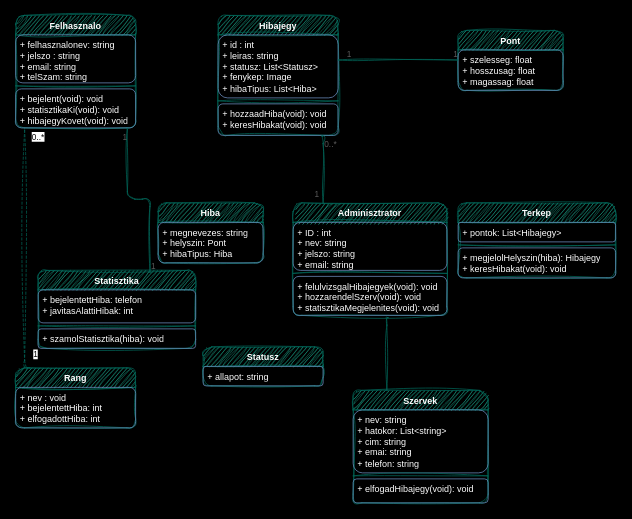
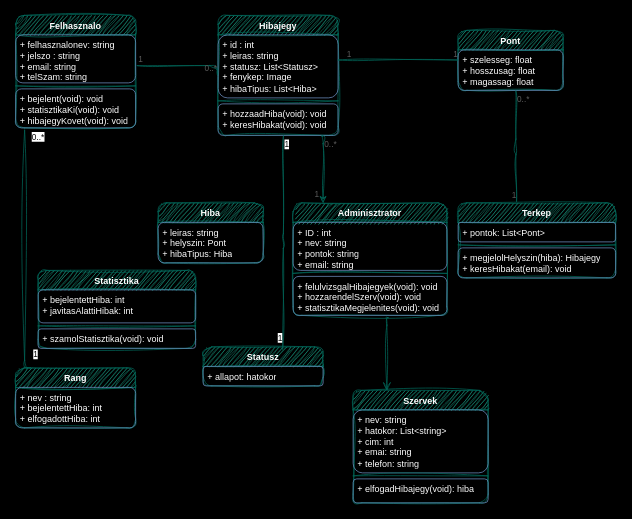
+ <mxCell id="22" value="" style="endArrow=none;html=1;edgeStyle=orthogonalEdgeStyle;rounded=1;labelBackgroundColor=none;strokeColor=#006658;fontColor=default;entryX=-0.006;entryY=0.631;entryDx=0;entryDy=0;entryPerimeter=0;exitX=1.013;exitY=0.641;exitDx=0;exitDy=0;exitPerimeter=0;sketch=1;curveFitting=1;jiggle=2;" edge="1" parent="1" source="7" target="3"><mxGeometry relative="1" as="geometry"><mxPoint x="180" y="90" as="sourcePoint" /><mxPoint x="290" y="90.5" as="targetPoint" /><Array as="points"><mxPoint x="289" y="87" /></Array></mxGeometry></mxCell>
+ <mxCell id="23" value="1" style="edgeLabel;resizable=0;html=1;align=left;verticalAlign=bottom;labelBackgroundColor=none;fontColor=#5C5C5C;rounded=1;sketch=1;curveFitting=1;jiggle=2;" connectable="0" vertex="1" parent="22"><mxGeometry x="-1" relative="1" as="geometry" /></mxCell>
+ <mxCell id="24" value="0..*" style="edgeLabel;resizable=0;html=1;align=right;verticalAlign=bottom;labelBackgroundColor=none;fontColor=#5C5C5C;rounded=1;sketch=1;curveFitting=1;jiggle=2;" connectable="0" vertex="1" parent="22"><mxGeometry x="1" relative="1" as="geometry" /></mxCell>
+ <mxCell id="57" value="" style="endArrow=none;html=1;edgeStyle=orthogonalEdgeStyle;rounded=1;sketch=1;hachureGap=4;jiggle=2;curveFitting=1;fontFamily=Architects Daughter;fontSource=https%3A%2F%2Ffonts.googleapis.com%2Fcss%3Ffamily%3DArchitects%2BDaughter;fontSize=12;startSize=8;endSize=8;curved=0;exitX=0.544;exitY=1.024;exitDx=0;exitDy=0;exitPerimeter=0;entryX=0.663;entryY=0.058;entryDx=0;entryDy=0;entryPerimeter=0;strokeColor=#006658;" edge="1" parent="1" source="5" target="55"><mxGeometry relative="1" as="geometry"><mxPoint x="270" y="520" as="sourcePoint" /><mxPoint x="350" y="690" as="targetPoint" /></mxGeometry></mxCell>
+ <mxCell id="58" value="1" style="edgeLabel;resizable=0;html=1;align=left;verticalAlign=bottom;sketch=1;hachureGap=4;jiggle=2;curveFitting=1;fontFamily=Helvetica;" connectable="0" vertex="1" parent="57"><mxGeometry x="-1" relative="1" as="geometry"><mxPoint y="19" as="offset" /></mxGeometry></mxCell>
+ <mxCell id="59" value="1" style="edgeLabel;resizable=0;html=1;align=right;verticalAlign=bottom;sketch=1;hachureGap=4;jiggle=2;curveFitting=1;fontFamily=Helvetica;" connectable="0" vertex="1" parent="57"><mxGeometry x="1" relative="1" as="geometry"><mxPoint y="-7" as="offset" /></mxGeometry></mxCell>
+ <mxCell id="38" value="" style="endArrow=none;html=1;edgeStyle=orthogonalEdgeStyle;rounded=1;fontSize=12;startSize=8;endSize=8;curved=0;exitX=0.55;exitY=1.019;exitDx=0;exitDy=0;exitPerimeter=0;strokeColor=#006658;entryX=0.371;entryY=-0.02;entryDx=0;entryDy=0;entryPerimeter=0;labelBackgroundColor=none;fontColor=default;sketch=1;curveFitting=1;jiggle=2;" edge="1" parent="1" source="29" target="10"><mxGeometry relative="1" as="geometry"><mxPoint x="610" y="200" as="sourcePoint" /><mxPoint x="687" y="260" as="targetPoint" /></mxGeometry></mxCell>
+ <mxCell id="39" value="0..*" style="edgeLabel;resizable=0;html=1;align=left;verticalAlign=bottom;labelBackgroundColor=none;fontColor=#5C5C5C;rounded=1;sketch=1;curveFitting=1;jiggle=2;" connectable="0" vertex="1" parent="38"><mxGeometry x="-1" relative="1" as="geometry"><mxPoint y="19" as="offset" /></mxGeometry></mxCell>
+ <mxCell id="40" value="1" style="edgeLabel;resizable=0;html=1;align=right;verticalAlign=bottom;labelBackgroundColor=none;fontColor=#5C5C5C;rounded=1;sketch=1;curveFitting=1;jiggle=2;" connectable="0" vertex="1" parent="38"><mxGeometry x="1" relative="1" as="geometry" /></mxCell>
- <mxCell id="32" value="" style="endArrow=none;html=1;edgeStyle=orthogonalEdgeStyle;rounded=1;exitX=0.863;exitY=1.024;exitDx=0;exitDy=0;exitPerimeter=0;curved=0;strokeColor=#006658;entryX=0.195;entryY=0;entryDx=0;entryDy=0;entryPerimeter=0;labelBackgroundColor=none;fontColor=default;sketch=1;curveFitting=1;jiggle=2;" edge="1" parent="1" source="5" target="18"><mxGeometry relative="1" as="geometry"><mxPoint x="423" y="210" as="sourcePoint" /><mxPoint x="430" y="260" as="targetPoint" /><Array as="points"><mxPoint x="430" y="181" /></Array></mxGeometry></mxCell>
+ <mxCell id="32" value="" style="endArrow=classic;html=1;edgeStyle=orthogonalEdgeStyle;rounded=1;exitX=0.863;exitY=1.024;exitDx=0;exitDy=0;exitPerimeter=0;curved=0;strokeColor=#006658;entryX=0.195;entryY=0;entryDx=0;entryDy=0;entryPerimeter=0;labelBackgroundColor=none;fontColor=default;sketch=1;curveFitting=1;jiggle=2;" edge="1" parent="1" source="5" target="18"><mxGeometry relative="1" as="geometry"><mxPoint x="423" y="210" as="sourcePoint" /><mxPoint x="430" y="260" as="targetPoint" /><Array as="points"><mxPoint x="430" y="181" /></Array></mxGeometry></mxCell>
- <mxCell id="25" value="" style="endArrow=none;html=1;edgeStyle=orthogonalEdgeStyle;rounded=1;labelBackgroundColor=none;strokeColor=#006658;fontColor=default;entryX=0.931;entryY=1.014;entryDx=0;entryDy=0;entryPerimeter=0;exitX=0.71;exitY=0.029;exitDx=0;exitDy=0;exitPerimeter=0;sketch=1;curveFitting=1;jiggle=2;shadow=0;" edge="1" parent="1" source="14" target="9"><mxGeometry relative="1" as="geometry"><mxPoint x="170" y="270" as="sourcePoint" /><mxPoint x="170" y="190" as="targetPoint" /></mxGeometry></mxCell>
- <mxCell id="26" value="1" style="edgeLabel;resizable=0;html=1;align=left;verticalAlign=bottom;labelBackgroundColor=none;fontColor=#5C5C5C;rounded=1;sketch=1;curveFitting=1;jiggle=2;" connectable="0" vertex="1" parent="25"><mxGeometry x="-1" relative="1" as="geometry" /></mxCell>
- <mxCell id="27" value="1" style="edgeLabel;resizable=0;html=1;align=right;verticalAlign=bottom;labelBackgroundColor=none;fontColor=#5C5C5C;rounded=1;sketch=1;curveFitting=1;jiggle=2;" connectable="0" vertex="1" parent="25"><mxGeometry x="1" relative="1" as="geometry"><mxPoint y="20" as="offset" /></mxGeometry></mxCell>
- <mxCell id="11" value="&lt;font color=&quot;#ffffff&quot;&gt;+ pontok: List&amp;lt;Hibajegy&amp;gt;&lt;/font&gt;" style="text;strokeColor=#6c8ebf;fillColor=none;align=left;verticalAlign=top;spacingLeft=4;spacingRight=4;overflow=hidden;rotatable=0;points=[[0,0.5],[1,0.5]];portConstraint=eastwest;whiteSpace=wrap;html=1;labelBackgroundColor=none;rounded=1;" vertex="1" parent="10"><mxGeometry y="26" width="210" height="26" as="geometry" /></mxCell>
+ <mxCell id="11" value="&lt;font color=&quot;#ffffff&quot;&gt;+ pontok: List&amp;lt;Pont&amp;gt;&lt;/font&gt;" style="text;strokeColor=#6c8ebf;fillColor=none;align=left;verticalAlign=top;spacingLeft=4;spacingRight=4;overflow=hidden;rotatable=0;points=[[0,0.5],[1,0.5]];portConstraint=eastwest;whiteSpace=wrap;html=1;labelBackgroundColor=none;rounded=1;" vertex="1" parent="10"><mxGeometry y="26" width="210" height="26" as="geometry" /></mxCell>
- <mxCell id="31" value="&lt;font color=&quot;#ffffff&quot;&gt;+ megnevezes: string&lt;br&gt;&lt;/font&gt;&lt;div&gt;&lt;font color=&quot;#ffffff&quot;&gt;+ helyszin: Pont&lt;br&gt;&lt;/font&gt;&lt;/div&gt;&lt;div&gt;&lt;font color=&quot;#ffffff&quot;&gt;+ hibaTipus: Hiba&lt;/font&gt;&lt;br&gt;&lt;/div&gt;" style="text;strokeColor=#6c8ebf;fillColor=none;align=left;verticalAlign=top;spacingLeft=4;spacingRight=4;overflow=hidden;rotatable=0;points=[[0,0.5],[1,0.5]];portConstraint=eastwest;whiteSpace=wrap;html=1;labelBackgroundColor=none;rounded=1;" vertex="1" parent="30"><mxGeometry y="26" width="140" height="54" as="geometry" /></mxCell>
+ <mxCell id="31" value="&lt;font color=&quot;#ffffff&quot;&gt;+ leiras: string&lt;br&gt;&lt;/font&gt;&lt;div&gt;&lt;font color=&quot;#ffffff&quot;&gt;+ helyszin: Pont&lt;br&gt;&lt;/font&gt;&lt;/div&gt;&lt;div&gt;&lt;font color=&quot;#ffffff&quot;&gt;+ hibaTipus: Hiba&lt;/font&gt;&lt;br&gt;&lt;/div&gt;" style="text;strokeColor=#6c8ebf;fillColor=none;align=left;verticalAlign=top;spacingLeft=4;spacingRight=4;overflow=hidden;rotatable=0;points=[[0,0.5],[1,0.5]];portConstraint=eastwest;whiteSpace=wrap;html=1;labelBackgroundColor=none;rounded=1;" vertex="1" parent="30"><mxGeometry y="26" width="140" height="54" as="geometry" /></mxCell>
- <mxCell id="52" value="" style="endArrow=none;html=1;edgeStyle=orthogonalEdgeStyle;rounded=1;hachureGap=4;fontFamily=Architects Daughter;fontSource=https%3A%2F%2Ffonts.googleapis.com%2Fcss%3Ffamily%3DArchitects%2BDaughter;fontSize=12;startSize=8;endSize=8;curved=0;exitX=0.075;exitY=1.058;exitDx=0;exitDy=0;exitPerimeter=0;entryX=0.125;entryY=0;entryDx=0;entryDy=0;entryPerimeter=0;strokeColor=#006658;sketch=1;curveFitting=1;jiggle=2;dashed=1;" edge="1" parent="1" source="9" target="45"><mxGeometry relative="1" as="geometry"><mxPoint x="20" y="309.5" as="sourcePoint" /><mxPoint x="180" y="309.5" as="targetPoint" /><Array as="points"><mxPoint x="32" y="490" /></Array></mxGeometry></mxCell>
+ <mxCell id="52" value="" style="endArrow=none;html=1;edgeStyle=orthogonalEdgeStyle;rounded=1;hachureGap=4;fontFamily=Architects Daughter;fontSource=https%3A%2F%2Ffonts.googleapis.com%2Fcss%3Ffamily%3DArchitects%2BDaughter;fontSize=12;startSize=8;endSize=8;curved=0;exitX=0.075;exitY=1.058;exitDx=0;exitDy=0;exitPerimeter=0;entryX=0.125;entryY=0;entryDx=0;entryDy=0;entryPerimeter=0;strokeColor=#006658;sketch=1;curveFitting=1;jiggle=2;" edge="1" parent="1" source="9" target="45"><mxGeometry relative="1" as="geometry"><mxPoint x="20" y="309.5" as="sourcePoint" /><mxPoint x="180" y="309.5" as="targetPoint" /><Array as="points"><mxPoint x="32" y="490" /></Array></mxGeometry></mxCell>
- <mxCell id="19" value="&lt;div&gt;&lt;font color=&quot;#ffffff&quot;&gt;+ ID : int&lt;/font&gt;&lt;/div&gt;&lt;div&gt;&lt;font color=&quot;#ffffff&quot;&gt;+ nev: string&lt;/font&gt;&lt;/div&gt;&lt;div&gt;&lt;font color=&quot;#ffffff&quot;&gt;+ jelszo: string&lt;/font&gt;&lt;/div&gt;&lt;div&gt;&lt;font color=&quot;#ffffff&quot;&gt;+ email: string&lt;/font&gt;&lt;br&gt;&lt;/div&gt;" style="text;strokeColor=#6c8ebf;fillColor=none;align=left;verticalAlign=top;spacingLeft=4;spacingRight=4;overflow=hidden;rotatable=0;points=[[0,0.5],[1,0.5]];portConstraint=eastwest;whiteSpace=wrap;html=1;labelBackgroundColor=none;rounded=1;" vertex="1" parent="18"><mxGeometry y="26" width="205" height="64" as="geometry" /></mxCell>
+ <mxCell id="19" value="&lt;div&gt;&lt;font color=&quot;#ffffff&quot;&gt;+ ID : int&lt;/font&gt;&lt;/div&gt;&lt;div&gt;&lt;font color=&quot;#ffffff&quot;&gt;+ nev: string&lt;/font&gt;&lt;/div&gt;&lt;div&gt;&lt;font color=&quot;#ffffff&quot;&gt;+ pontok: string&lt;/font&gt;&lt;/div&gt;&lt;div&gt;&lt;font color=&quot;#ffffff&quot;&gt;+ email: string&lt;/font&gt;&lt;br&gt;&lt;/div&gt;" style="text;strokeColor=#6c8ebf;fillColor=none;align=left;verticalAlign=top;spacingLeft=4;spacingRight=4;overflow=hidden;rotatable=0;points=[[0,0.5],[1,0.5]];portConstraint=eastwest;whiteSpace=wrap;html=1;labelBackgroundColor=none;rounded=1;" vertex="1" parent="18"><mxGeometry y="26" width="205" height="64" as="geometry" /></mxCell>
- <mxCell id="13" value="&lt;font color=&quot;#ffffff&quot;&gt;+ megjelolHelyszin(hiba): Hibajegy&lt;/font&gt;&lt;div&gt;&lt;font color=&quot;#ffffff&quot;&gt;+ keresHibakat(void):&amp;nbsp;&lt;span style=&quot;background-color: initial;&quot;&gt;void&lt;/span&gt;&lt;/font&gt;&lt;/div&gt;" style="text;strokeColor=#6c8ebf;fillColor=none;align=left;verticalAlign=top;spacingLeft=4;spacingRight=4;overflow=hidden;rotatable=0;points=[[0,0.5],[1,0.5]];portConstraint=eastwest;whiteSpace=wrap;html=1;labelBackgroundColor=none;rounded=1;" vertex="1" parent="10"><mxGeometry y="60" width="210" height="40" as="geometry" /></mxCell>
+ <mxCell id="13" value="&lt;font color=&quot;#ffffff&quot;&gt;+ megjelolHelyszin(hiba): Hibajegy&lt;/font&gt;&lt;div&gt;&lt;font color=&quot;#ffffff&quot;&gt;+ keresHibakat(email):&amp;nbsp;&lt;span style=&quot;background-color: initial;&quot;&gt;void&lt;/span&gt;&lt;/font&gt;&lt;/div&gt;" style="text;strokeColor=#6c8ebf;fillColor=none;align=left;verticalAlign=top;spacingLeft=4;spacingRight=4;overflow=hidden;rotatable=0;points=[[0,0.5],[1,0.5]];portConstraint=eastwest;whiteSpace=wrap;html=1;labelBackgroundColor=none;rounded=1;" vertex="1" parent="10"><mxGeometry y="60" width="210" height="40" as="geometry" /></mxCell>
- <mxCell id="15" value="&lt;font color=&quot;#ffffff&quot;&gt;+ bejelentettHiba: telefon&lt;/font&gt;&lt;div&gt;&lt;font color=&quot;#ffffff&quot;&gt;+ javitasAlattiHibak: int&lt;/font&gt;&lt;/div&gt;" style="text;strokeColor=#6c8ebf;fillColor=none;align=left;verticalAlign=top;spacingLeft=4;spacingRight=4;overflow=hidden;rotatable=0;points=[[0,0.5],[1,0.5]];portConstraint=eastwest;whiteSpace=wrap;html=1;labelBackgroundColor=none;rounded=1;" vertex="1" parent="14"><mxGeometry y="26" width="210" height="44" as="geometry" /></mxCell>
+ <mxCell id="15" value="&lt;font color=&quot;#ffffff&quot;&gt;+ bejelentettHiba: int&lt;/font&gt;&lt;div&gt;&lt;font color=&quot;#ffffff&quot;&gt;+ javitasAlattiHibak: int&lt;/font&gt;&lt;/div&gt;" style="text;strokeColor=#6c8ebf;fillColor=none;align=left;verticalAlign=top;spacingLeft=4;spacingRight=4;overflow=hidden;rotatable=0;points=[[0,0.5],[1,0.5]];portConstraint=eastwest;whiteSpace=wrap;html=1;labelBackgroundColor=none;rounded=1;" vertex="1" parent="14"><mxGeometry y="26" width="210" height="44" as="geometry" /></mxCell>
- <mxCell id="17" value="&lt;font color=&quot;#ffffff&quot;&gt;+ szamolStatisztika(hiba): void&lt;/font&gt;" style="text;strokeColor=#6c8ebf;fillColor=none;align=left;verticalAlign=top;spacingLeft=4;spacingRight=4;overflow=hidden;rotatable=0;points=[[0,0.5],[1,0.5]];portConstraint=eastwest;whiteSpace=wrap;html=1;labelBackgroundColor=none;rounded=1;" vertex="1" parent="14"><mxGeometry y="78" width="210" height="26" as="geometry" /></mxCell>
+ <mxCell id="17" value="&lt;font color=&quot;#ffffff&quot;&gt;+ szamolStatisztika(void): void&lt;/font&gt;" style="text;strokeColor=#6c8ebf;fillColor=none;align=left;verticalAlign=top;spacingLeft=4;spacingRight=4;overflow=hidden;rotatable=0;points=[[0,0.5],[1,0.5]];portConstraint=eastwest;whiteSpace=wrap;html=1;labelBackgroundColor=none;rounded=1;" vertex="1" parent="14"><mxGeometry y="78" width="210" height="26" as="geometry" /></mxCell>
- <mxCell id="56" value="&lt;div&gt;&lt;font color=&quot;#ffffff&quot;&gt;+ allapot: string&lt;/font&gt;&lt;/div&gt;" style="text;strokeColor=#6c8ebf;fillColor=none;align=left;verticalAlign=top;spacingLeft=4;spacingRight=4;overflow=hidden;rotatable=0;points=[[0,0.5],[1,0.5]];portConstraint=eastwest;whiteSpace=wrap;html=1;rounded=1;" vertex="1" parent="55"><mxGeometry y="26" width="160" height="26" as="geometry" /></mxCell>
+ <mxCell id="56" value="&lt;div&gt;&lt;font color=&quot;#ffffff&quot;&gt;+ allapot: hatokor&lt;/font&gt;&lt;/div&gt;" style="text;strokeColor=#6c8ebf;fillColor=none;align=left;verticalAlign=top;spacingLeft=4;spacingRight=4;overflow=hidden;rotatable=0;points=[[0,0.5],[1,0.5]];portConstraint=eastwest;whiteSpace=wrap;html=1;rounded=1;" vertex="1" parent="55"><mxGeometry y="26" width="160" height="26" as="geometry" /></mxCell>
- <mxCell id="48" value="" style="endArrow=none;html=1;edgeStyle=orthogonalEdgeStyle;rounded=1;hachureGap=4;fontFamily=Architects Daughter;fontSource=https%3A%2F%2Ffonts.googleapis.com%2Fcss%3Ffamily%3DArchitects%2BDaughter;fontSize=12;startSize=8;endSize=8;curved=0;exitX=0.62;exitY=1.058;exitDx=0;exitDy=0;exitPerimeter=0;entryX=0.25;entryY=0;entryDx=0;entryDy=0;strokeColor=#006658;sketch=1;curveFitting=1;jiggle=2;" edge="1" parent="1" source="21" target="41"><mxGeometry relative="1" as="geometry"><mxPoint x="480" y="464" as="sourcePoint" /><mxPoint x="640" y="464" as="targetPoint" /><Array as="points"><mxPoint x="515" y="423" /></Array></mxGeometry></mxCell>
+ <mxCell id="48" value="" style="endArrow=open;html=1;edgeStyle=orthogonalEdgeStyle;rounded=1;hachureGap=4;fontFamily=Architects Daughter;fontSource=https%3A%2F%2Ffonts.googleapis.com%2Fcss%3Ffamily%3DArchitects%2BDaughter;fontSize=12;startSize=8;endSize=8;curved=0;exitX=0.62;exitY=1.058;exitDx=0;exitDy=0;exitPerimeter=0;entryX=0.25;entryY=0;entryDx=0;entryDy=0;strokeColor=#006658;sketch=1;curveFitting=1;jiggle=2;" edge="1" parent="1" source="21" target="41"><mxGeometry relative="1" as="geometry"><mxPoint x="480" y="464" as="sourcePoint" /><mxPoint x="640" y="464" as="targetPoint" /><Array as="points"><mxPoint x="515" y="423" /></Array></mxGeometry></mxCell>
- <mxCell id="46" value="&lt;div&gt;&lt;font color=&quot;#ffffff&quot;&gt;+ nev : void&lt;/font&gt;&lt;/div&gt;&lt;div&gt;&lt;font color=&quot;#ffffff&quot;&gt;+ bejelentettHiba: int&lt;/font&gt;&lt;/div&gt;&lt;div&gt;&lt;font color=&quot;#ffffff&quot;&gt;+ elfogadottHiba: int&lt;br&gt;&lt;/font&gt;&lt;/div&gt;" style="text;strokeColor=#6c8ebf;fillColor=none;align=left;verticalAlign=top;spacingLeft=4;spacingRight=4;overflow=hidden;rotatable=0;points=[[0,0.5],[1,0.5]];portConstraint=eastwest;whiteSpace=wrap;html=1;rounded=1;" vertex="1" parent="45"><mxGeometry y="26" width="160" height="54" as="geometry" /></mxCell>
+ <mxCell id="46" value="&lt;div&gt;&lt;font color=&quot;#ffffff&quot;&gt;+ nev : string&lt;/font&gt;&lt;/div&gt;&lt;div&gt;&lt;font color=&quot;#ffffff&quot;&gt;+ bejelentettHiba: int&lt;/font&gt;&lt;/div&gt;&lt;div&gt;&lt;font color=&quot;#ffffff&quot;&gt;+ elfogadottHiba: int&lt;br&gt;&lt;/font&gt;&lt;/div&gt;" style="text;strokeColor=#6c8ebf;fillColor=none;align=left;verticalAlign=top;spacingLeft=4;spacingRight=4;overflow=hidden;rotatable=0;points=[[0,0.5],[1,0.5]];portConstraint=eastwest;whiteSpace=wrap;html=1;rounded=1;" vertex="1" parent="45"><mxGeometry y="26" width="160" height="54" as="geometry" /></mxCell>
- <mxCell id="42" value="&lt;div&gt;&lt;font color=&quot;#ffffff&quot;&gt;+ nev: string&lt;/font&gt;&lt;/div&gt;&lt;div&gt;&lt;font color=&quot;#ffffff&quot;&gt;+ hatokor: List&amp;lt;string&amp;gt;&lt;/font&gt;&lt;/div&gt;&lt;div&gt;&lt;font color=&quot;#ffffff&quot;&gt;+ cim: string&lt;/font&gt;&lt;/div&gt;&lt;div&gt;&lt;font color=&quot;#ffffff&quot;&gt;+ emai: string&lt;/font&gt;&lt;/div&gt;&lt;div&gt;&lt;font color=&quot;#ffffff&quot;&gt;+ telefon: string&lt;/font&gt;&lt;br&gt;&lt;/div&gt;" style="text;strokeColor=#6c8ebf;fillColor=none;align=left;verticalAlign=top;spacingLeft=4;spacingRight=4;overflow=hidden;rotatable=0;points=[[0,0.5],[1,0.5]];portConstraint=eastwest;whiteSpace=wrap;html=1;labelBackgroundColor=none;rounded=1;" vertex="1" parent="41"><mxGeometry y="26" width="180" height="84" as="geometry" /></mxCell>
+ <mxCell id="42" value="&lt;div&gt;&lt;font color=&quot;#ffffff&quot;&gt;+ nev: string&lt;/font&gt;&lt;/div&gt;&lt;div&gt;&lt;font color=&quot;#ffffff&quot;&gt;+ hatokor: List&amp;lt;string&amp;gt;&lt;/font&gt;&lt;/div&gt;&lt;div&gt;&lt;font color=&quot;#ffffff&quot;&gt;+ cim: int&lt;/font&gt;&lt;/div&gt;&lt;div&gt;&lt;font color=&quot;#ffffff&quot;&gt;+ emai: string&lt;/font&gt;&lt;/div&gt;&lt;div&gt;&lt;font color=&quot;#ffffff&quot;&gt;+ telefon: string&lt;/font&gt;&lt;br&gt;&lt;/div&gt;" style="text;strokeColor=#6c8ebf;fillColor=none;align=left;verticalAlign=top;spacingLeft=4;spacingRight=4;overflow=hidden;rotatable=0;points=[[0,0.5],[1,0.5]];portConstraint=eastwest;whiteSpace=wrap;html=1;labelBackgroundColor=none;rounded=1;" vertex="1" parent="41"><mxGeometry y="26" width="180" height="84" as="geometry" /></mxCell>
- <mxCell id="44" value="&lt;font color=&quot;#ffffff&quot;&gt;+ elfogadHibajegy(void): void&lt;/font&gt;" style="text;strokeColor=#6c8ebf;fillColor=none;align=left;verticalAlign=top;spacingLeft=4;spacingRight=4;overflow=hidden;rotatable=0;points=[[0,0.5],[1,0.5]];portConstraint=eastwest;whiteSpace=wrap;html=1;labelBackgroundColor=none;rounded=1;" vertex="1" parent="41"><mxGeometry y="118" width="180" height="32" as="geometry" /></mxCell>
+ <mxCell id="44" value="&lt;font color=&quot;#ffffff&quot;&gt;+ elfogadHibajegy(void): hiba&lt;/font&gt;" style="text;strokeColor=#6c8ebf;fillColor=none;align=left;verticalAlign=top;spacingLeft=4;spacingRight=4;overflow=hidden;rotatable=0;points=[[0,0.5],[1,0.5]];portConstraint=eastwest;whiteSpace=wrap;html=1;labelBackgroundColor=none;rounded=1;" vertex="1" parent="41"><mxGeometry y="118" width="180" height="32" as="geometry" /></mxCell>
